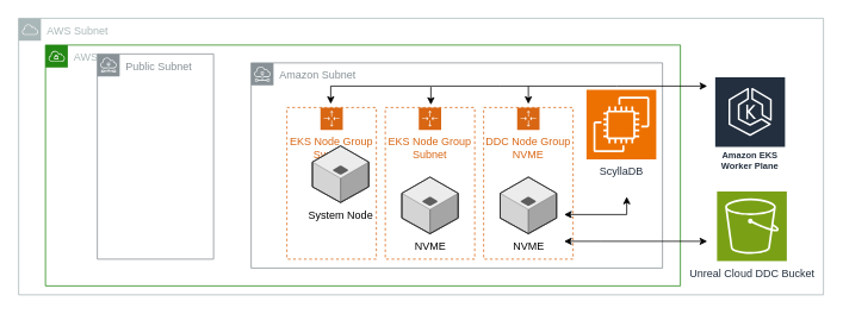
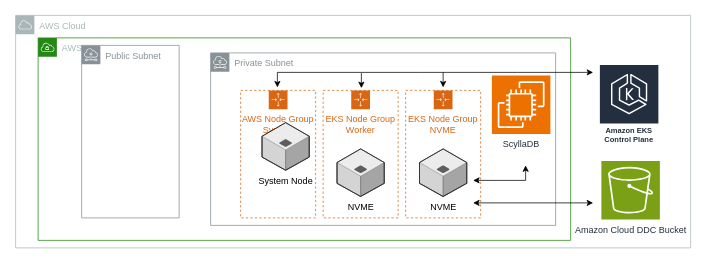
- <mxCell id="2" value="AWS Subnet" style="sketch=0;outlineConnect=0;gradientColor=none;html=1;whiteSpace=wrap;fontSize=12;fontStyle=0;shape=mxgraph.aws4.group;grIcon=mxgraph.aws4.group_aws_cloud;strokeColor=#AAB7B8;fillColor=none;verticalAlign=top;align=left;spacingLeft=30;fontColor=#AAB7B8;dashed=0;" vertex="1" parent="1"><mxGeometry x="20" y="20" width="900" height="310" as="geometry" /></mxCell>
+ <mxCell id="2" value="AWS Cloud" style="sketch=0;outlineConnect=0;gradientColor=none;html=1;whiteSpace=wrap;fontSize=12;fontStyle=0;shape=mxgraph.aws4.group;grIcon=mxgraph.aws4.group_aws_cloud;strokeColor=#AAB7B8;fillColor=none;verticalAlign=top;align=left;spacingLeft=30;fontColor=#AAB7B8;dashed=0;" vertex="1" parent="1"><mxGeometry x="20" y="20" width="900" height="310" as="geometry" /></mxCell>
- <mxCell id="5" value="Amazon Subnet" style="sketch=0;outlineConnect=0;gradientColor=none;html=1;whiteSpace=wrap;fontSize=12;fontStyle=0;shape=mxgraph.aws4.group;grIcon=mxgraph.aws4.group_subnet;strokeColor=#879196;fillColor=none;verticalAlign=top;align=left;spacingLeft=30;fontColor=#879196;dashed=0;" vertex="1" parent="1"><mxGeometry x="280" y="70" width="460" height="230" as="geometry" /></mxCell>
+ <mxCell id="5" value="Private Subnet" style="sketch=0;outlineConnect=0;gradientColor=none;html=1;whiteSpace=wrap;fontSize=12;fontStyle=0;shape=mxgraph.aws4.group;grIcon=mxgraph.aws4.group_subnet;strokeColor=#879196;fillColor=none;verticalAlign=top;align=left;spacingLeft=30;fontColor=#879196;dashed=0;" vertex="1" parent="1"><mxGeometry x="280" y="70" width="460" height="230" as="geometry" /></mxCell>
- <mxCell id="7" value="EKS Node Group&lt;br&gt;System" style="points=[[0,0],[0.25,0],[0.5,0],[0.75,0],[1,0],[1,0.25],[1,0.5],[1,0.75],[1,1],[0.75,1],[0.5,1],[0.25,1],[0,1],[0,0.75],[0,0.5],[0,0.25]];outlineConnect=0;gradientColor=none;html=1;whiteSpace=wrap;fontSize=12;fontStyle=0;container=1;pointerEvents=0;collapsible=0;recursiveResize=0;shape=mxgraph.aws4.groupCenter;grIcon=mxgraph.aws4.group_auto_scaling_group;grStroke=1;strokeColor=#D86613;fillColor=none;verticalAlign=top;align=center;fontColor=#D86613;dashed=1;spacingTop=25;" vertex="1" parent="1"><mxGeometry x="320" y="120" width="100" height="170" as="geometry" /></mxCell>
+ <mxCell id="7" value="AWS Node Group&lt;br&gt;System" style="points=[[0,0],[0.25,0],[0.5,0],[0.75,0],[1,0],[1,0.25],[1,0.5],[1,0.75],[1,1],[0.75,1],[0.5,1],[0.25,1],[0,1],[0,0.75],[0,0.5],[0,0.25]];outlineConnect=0;gradientColor=none;html=1;whiteSpace=wrap;fontSize=12;fontStyle=0;container=1;pointerEvents=0;collapsible=0;recursiveResize=0;shape=mxgraph.aws4.groupCenter;grIcon=mxgraph.aws4.group_auto_scaling_group;grStroke=1;strokeColor=#D86613;fillColor=none;verticalAlign=top;align=center;fontColor=#D86613;dashed=1;spacingTop=25;" vertex="1" parent="1"><mxGeometry x="320" y="120" width="100" height="170" as="geometry" /></mxCell>
- <mxCell id="9" value="EKS Node Group&lt;br&gt;Subnet" style="points=[[0,0],[0.25,0],[0.5,0],[0.75,0],[1,0],[1,0.25],[1,0.5],[1,0.75],[1,1],[0.75,1],[0.5,1],[0.25,1],[0,1],[0,0.75],[0,0.5],[0,0.25]];outlineConnect=0;gradientColor=none;html=1;whiteSpace=wrap;fontSize=12;fontStyle=0;container=1;pointerEvents=0;collapsible=0;recursiveResize=0;shape=mxgraph.aws4.groupCenter;grIcon=mxgraph.aws4.group_auto_scaling_group;grStroke=1;strokeColor=#D86613;fillColor=none;verticalAlign=top;align=center;fontColor=#D86613;dashed=1;spacingTop=25;" vertex="1" parent="1"><mxGeometry x="430" y="120" width="100" height="170" as="geometry" /></mxCell>
+ <mxCell id="9" value="EKS Node Group&lt;br&gt;Worker" style="points=[[0,0],[0.25,0],[0.5,0],[0.75,0],[1,0],[1,0.25],[1,0.5],[1,0.75],[1,1],[0.75,1],[0.5,1],[0.25,1],[0,1],[0,0.75],[0,0.5],[0,0.25]];outlineConnect=0;gradientColor=none;html=1;whiteSpace=wrap;fontSize=12;fontStyle=0;container=1;pointerEvents=0;collapsible=0;recursiveResize=0;shape=mxgraph.aws4.groupCenter;grIcon=mxgraph.aws4.group_auto_scaling_group;grStroke=1;strokeColor=#D86613;fillColor=none;verticalAlign=top;align=center;fontColor=#D86613;dashed=1;spacingTop=25;" vertex="1" parent="1"><mxGeometry x="430" y="120" width="100" height="170" as="geometry" /></mxCell>
- <mxCell id="11" value="DDC Node Group&lt;br&gt;NVME" style="points=[[0,0],[0.25,0],[0.5,0],[0.75,0],[1,0],[1,0.25],[1,0.5],[1,0.75],[1,1],[0.75,1],[0.5,1],[0.25,1],[0,1],[0,0.75],[0,0.5],[0,0.25]];outlineConnect=0;gradientColor=none;html=1;whiteSpace=wrap;fontSize=12;fontStyle=0;container=1;pointerEvents=0;collapsible=0;recursiveResize=0;shape=mxgraph.aws4.groupCenter;grIcon=mxgraph.aws4.group_auto_scaling_group;grStroke=1;strokeColor=#D86613;fillColor=none;verticalAlign=top;align=center;fontColor=#D86613;dashed=1;spacingTop=25;" vertex="1" parent="1"><mxGeometry x="540" y="120" width="100" height="170" as="geometry" /></mxCell>
+ <mxCell id="11" value="EKS Node Group&lt;br&gt;NVME" style="points=[[0,0],[0.25,0],[0.5,0],[0.75,0],[1,0],[1,0.25],[1,0.5],[1,0.75],[1,1],[0.75,1],[0.5,1],[0.25,1],[0,1],[0,0.75],[0,0.5],[0,0.25]];outlineConnect=0;gradientColor=none;html=1;whiteSpace=wrap;fontSize=12;fontStyle=0;container=1;pointerEvents=0;collapsible=0;recursiveResize=0;shape=mxgraph.aws4.groupCenter;grIcon=mxgraph.aws4.group_auto_scaling_group;grStroke=1;strokeColor=#D86613;fillColor=none;verticalAlign=top;align=center;fontColor=#D86613;dashed=1;spacingTop=25;" vertex="1" parent="1"><mxGeometry x="540" y="120" width="100" height="170" as="geometry" /></mxCell>
- <mxCell id="6" value="Amazon EKS&lt;br&gt;Worker Plane" style="sketch=0;outlineConnect=0;fontColor=#232F3E;gradientColor=none;strokeColor=#ffffff;fillColor=#232F3E;dashed=0;verticalLabelPosition=middle;verticalAlign=bottom;align=center;html=1;whiteSpace=wrap;fontSize=10;fontStyle=1;spacing=3;shape=mxgraph.aws4.productIcon;prIcon=mxgraph.aws4.eks;" vertex="1" parent="1"><mxGeometry x="798" y="85" width="80" height="110" as="geometry" /></mxCell>
+ <mxCell id="6" value="Amazon EKS&lt;br&gt;Control Plane" style="sketch=0;outlineConnect=0;fontColor=#232F3E;gradientColor=none;strokeColor=#ffffff;fillColor=#232F3E;dashed=0;verticalLabelPosition=middle;verticalAlign=bottom;align=center;html=1;whiteSpace=wrap;fontSize=10;fontStyle=1;spacing=3;shape=mxgraph.aws4.productIcon;prIcon=mxgraph.aws4.eks;" vertex="1" parent="1"><mxGeometry x="798" y="85" width="80" height="110" as="geometry" /></mxCell>
- <mxCell id="14" value="Unreal Cloud DDC Bucket" style="sketch=0;points=[[0,0,0],[0.25,0,0],[0.5,0,0],[0.75,0,0],[1,0,0],[0,1,0],[0.25,1,0],[0.5,1,0],[0.75,1,0],[1,1,0],[0,0.25,0],[0,0.5,0],[0,0.75,0],[1,0.25,0],[1,0.5,0],[1,0.75,0]];outlineConnect=0;fontColor=#232F3E;fillColor=#7AA116;strokeColor=#ffffff;dashed=0;verticalLabelPosition=bottom;verticalAlign=top;align=center;html=1;fontSize=12;fontStyle=0;aspect=fixed;shape=mxgraph.aws4.resourceIcon;resIcon=mxgraph.aws4.s3;" vertex="1" parent="1"><mxGeometry x="801" y="214" width="78" height="78" as="geometry" /></mxCell>
+ <mxCell id="14" value="Amazon Cloud DDC Bucket" style="sketch=0;points=[[0,0,0],[0.25,0,0],[0.5,0,0],[0.75,0,0],[1,0,0],[0,1,0],[0.25,1,0],[0.5,1,0],[0.75,1,0],[1,1,0],[0,0.25,0],[0,0.5,0],[0,0.75,0],[1,0.25,0],[1,0.5,0],[1,0.75,0]];outlineConnect=0;fontColor=#232F3E;fillColor=#7AA116;strokeColor=#ffffff;dashed=0;verticalLabelPosition=bottom;verticalAlign=top;align=center;html=1;fontSize=12;fontStyle=0;aspect=fixed;shape=mxgraph.aws4.resourceIcon;resIcon=mxgraph.aws4.s3;" vertex="1" parent="1"><mxGeometry x="801" y="214" width="78" height="78" as="geometry" /></mxCell>
